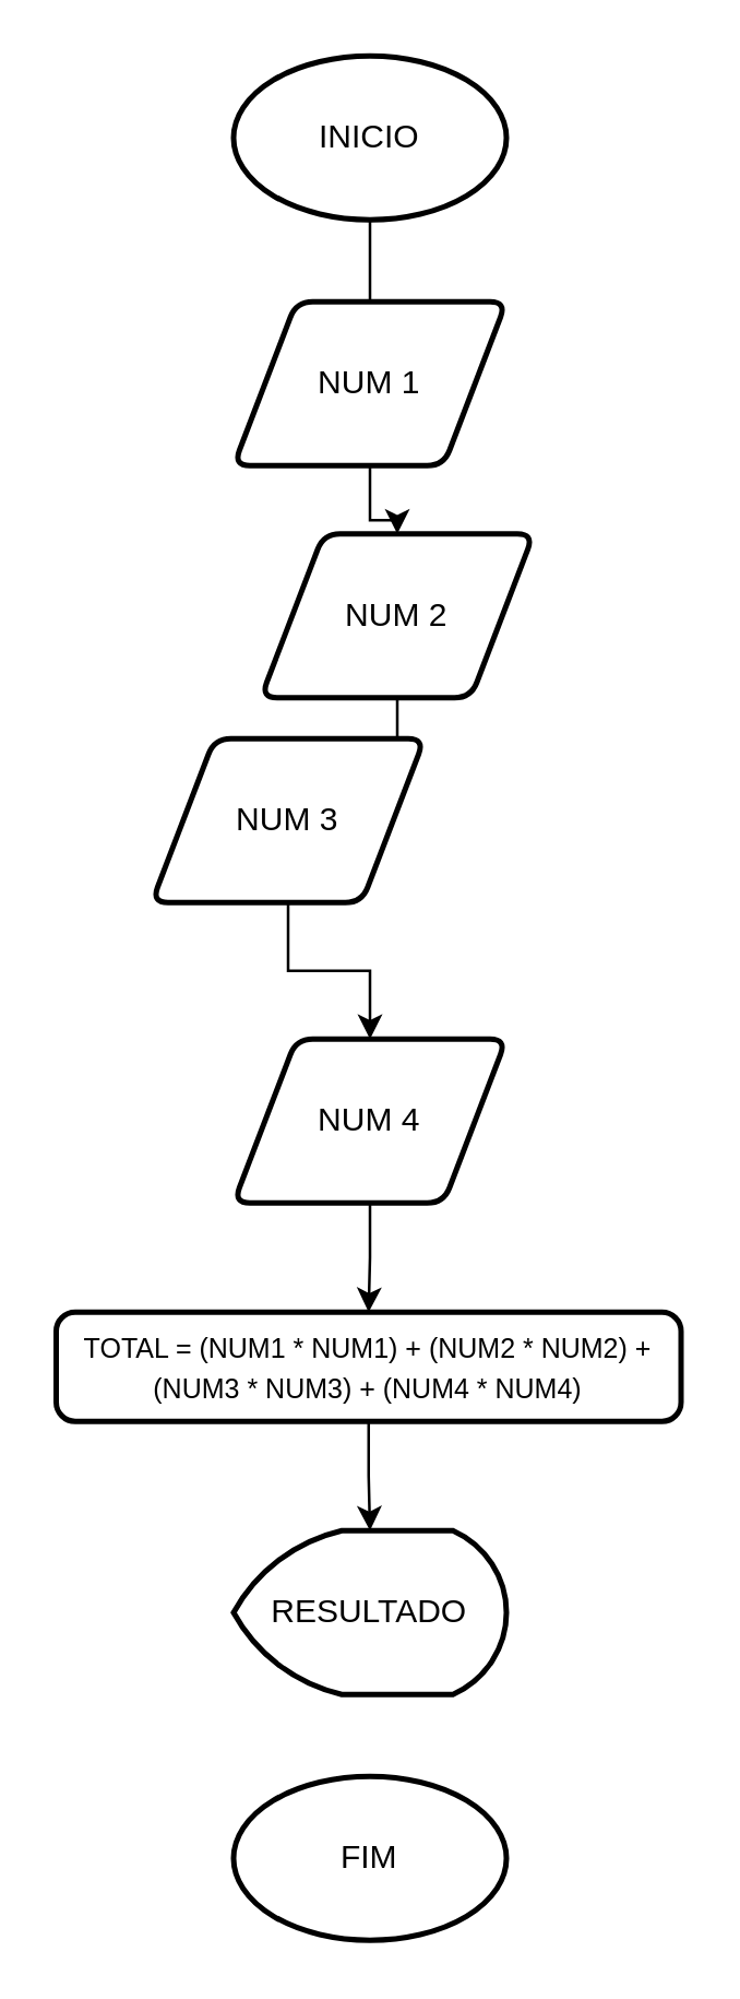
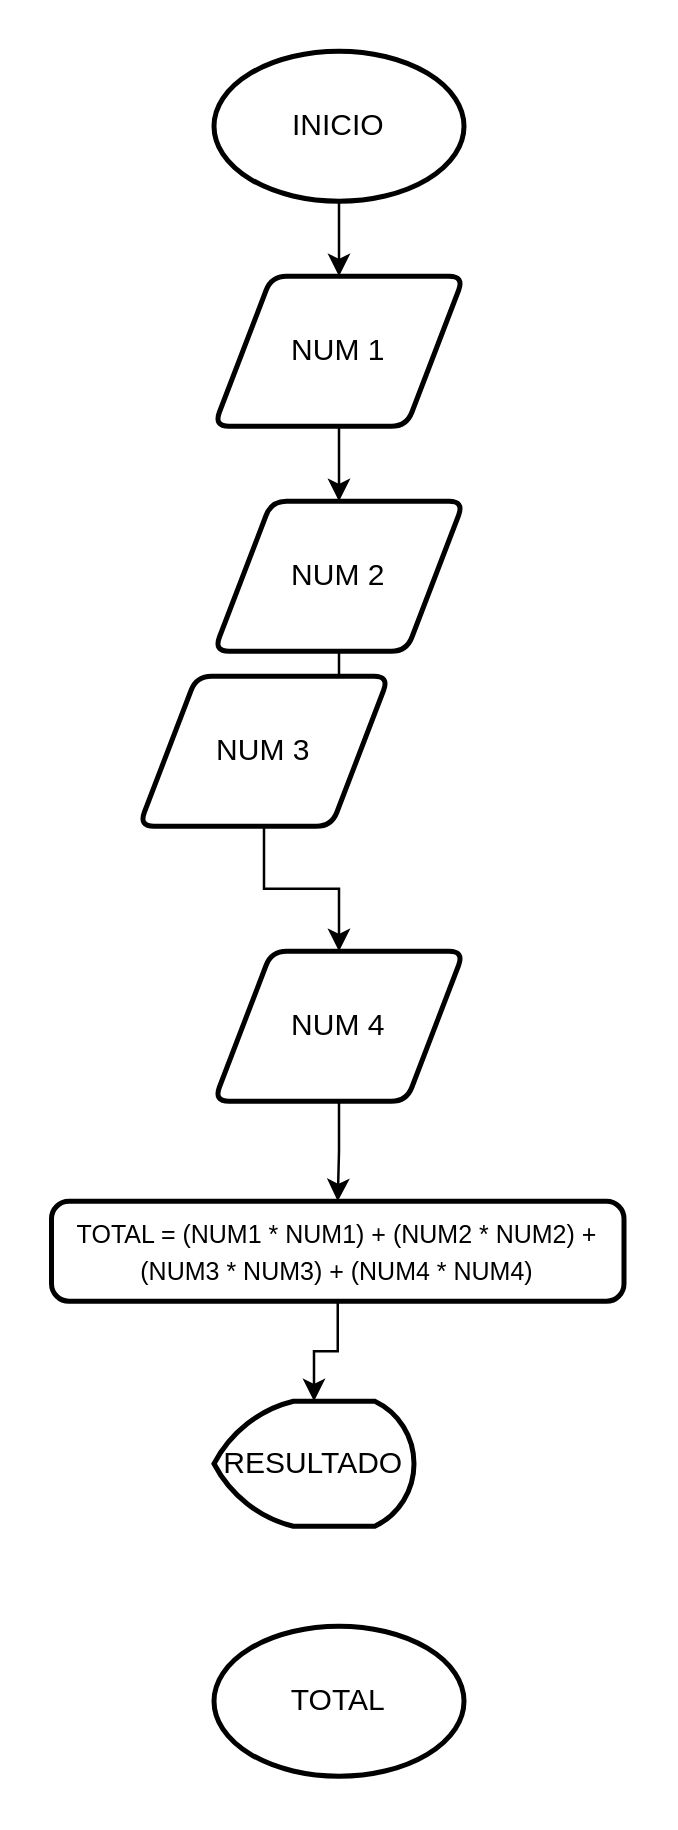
- <mxCell id="3" value="" style="edgeStyle=orthogonalEdgeStyle;rounded=0;orthogonalLoop=1;jettySize=auto;html=1;endArrow=none;" edge="1" parent="1" source="4" target="6"><mxGeometry relative="1" as="geometry" /></mxCell>
+ <mxCell id="3" value="" style="edgeStyle=orthogonalEdgeStyle;rounded=0;orthogonalLoop=1;jettySize=auto;html=1;" edge="1" parent="1" source="4" target="6"><mxGeometry relative="1" as="geometry" /></mxCell>
- <mxCell id="8" value="NUM 2" style="shape=parallelogram;html=1;strokeWidth=2;perimeter=parallelogramPerimeter;whiteSpace=wrap;rounded=1;arcSize=12;size=0.23;" vertex="1" parent="1"><mxGeometry x="95" y="195" width="100" height="60" as="geometry" /></mxCell>
+ <mxCell id="8" value="NUM 2" style="shape=parallelogram;html=1;strokeWidth=2;perimeter=parallelogramPerimeter;whiteSpace=wrap;rounded=1;arcSize=12;size=0.23;" vertex="1" parent="1"><mxGeometry x="85" y="200" width="100" height="60" as="geometry" /></mxCell>
- <mxCell id="15" value="RESULTADO" style="strokeWidth=2;html=1;shape=mxgraph.flowchart.display;whiteSpace=wrap;" vertex="1" parent="1"><mxGeometry x="85" y="560" width="100" height="60" as="geometry" /></mxCell>
+ <mxCell id="15" value="RESULTADO" style="strokeWidth=2;html=1;shape=mxgraph.flowchart.display;whiteSpace=wrap;" vertex="1" parent="1"><mxGeometry x="85" y="560" width="80" height="50" as="geometry" /></mxCell>
- <mxCell id="2" value="FIM" style="strokeWidth=2;html=1;shape=mxgraph.flowchart.start_1;whiteSpace=wrap;" vertex="1" parent="1"><mxGeometry x="85" y="650" width="100" height="60" as="geometry" /></mxCell>
+ <mxCell id="2" value="TOTAL" style="strokeWidth=2;html=1;shape=mxgraph.flowchart.start_1;whiteSpace=wrap;" vertex="1" parent="1"><mxGeometry x="85" y="650" width="100" height="60" as="geometry" /></mxCell>
